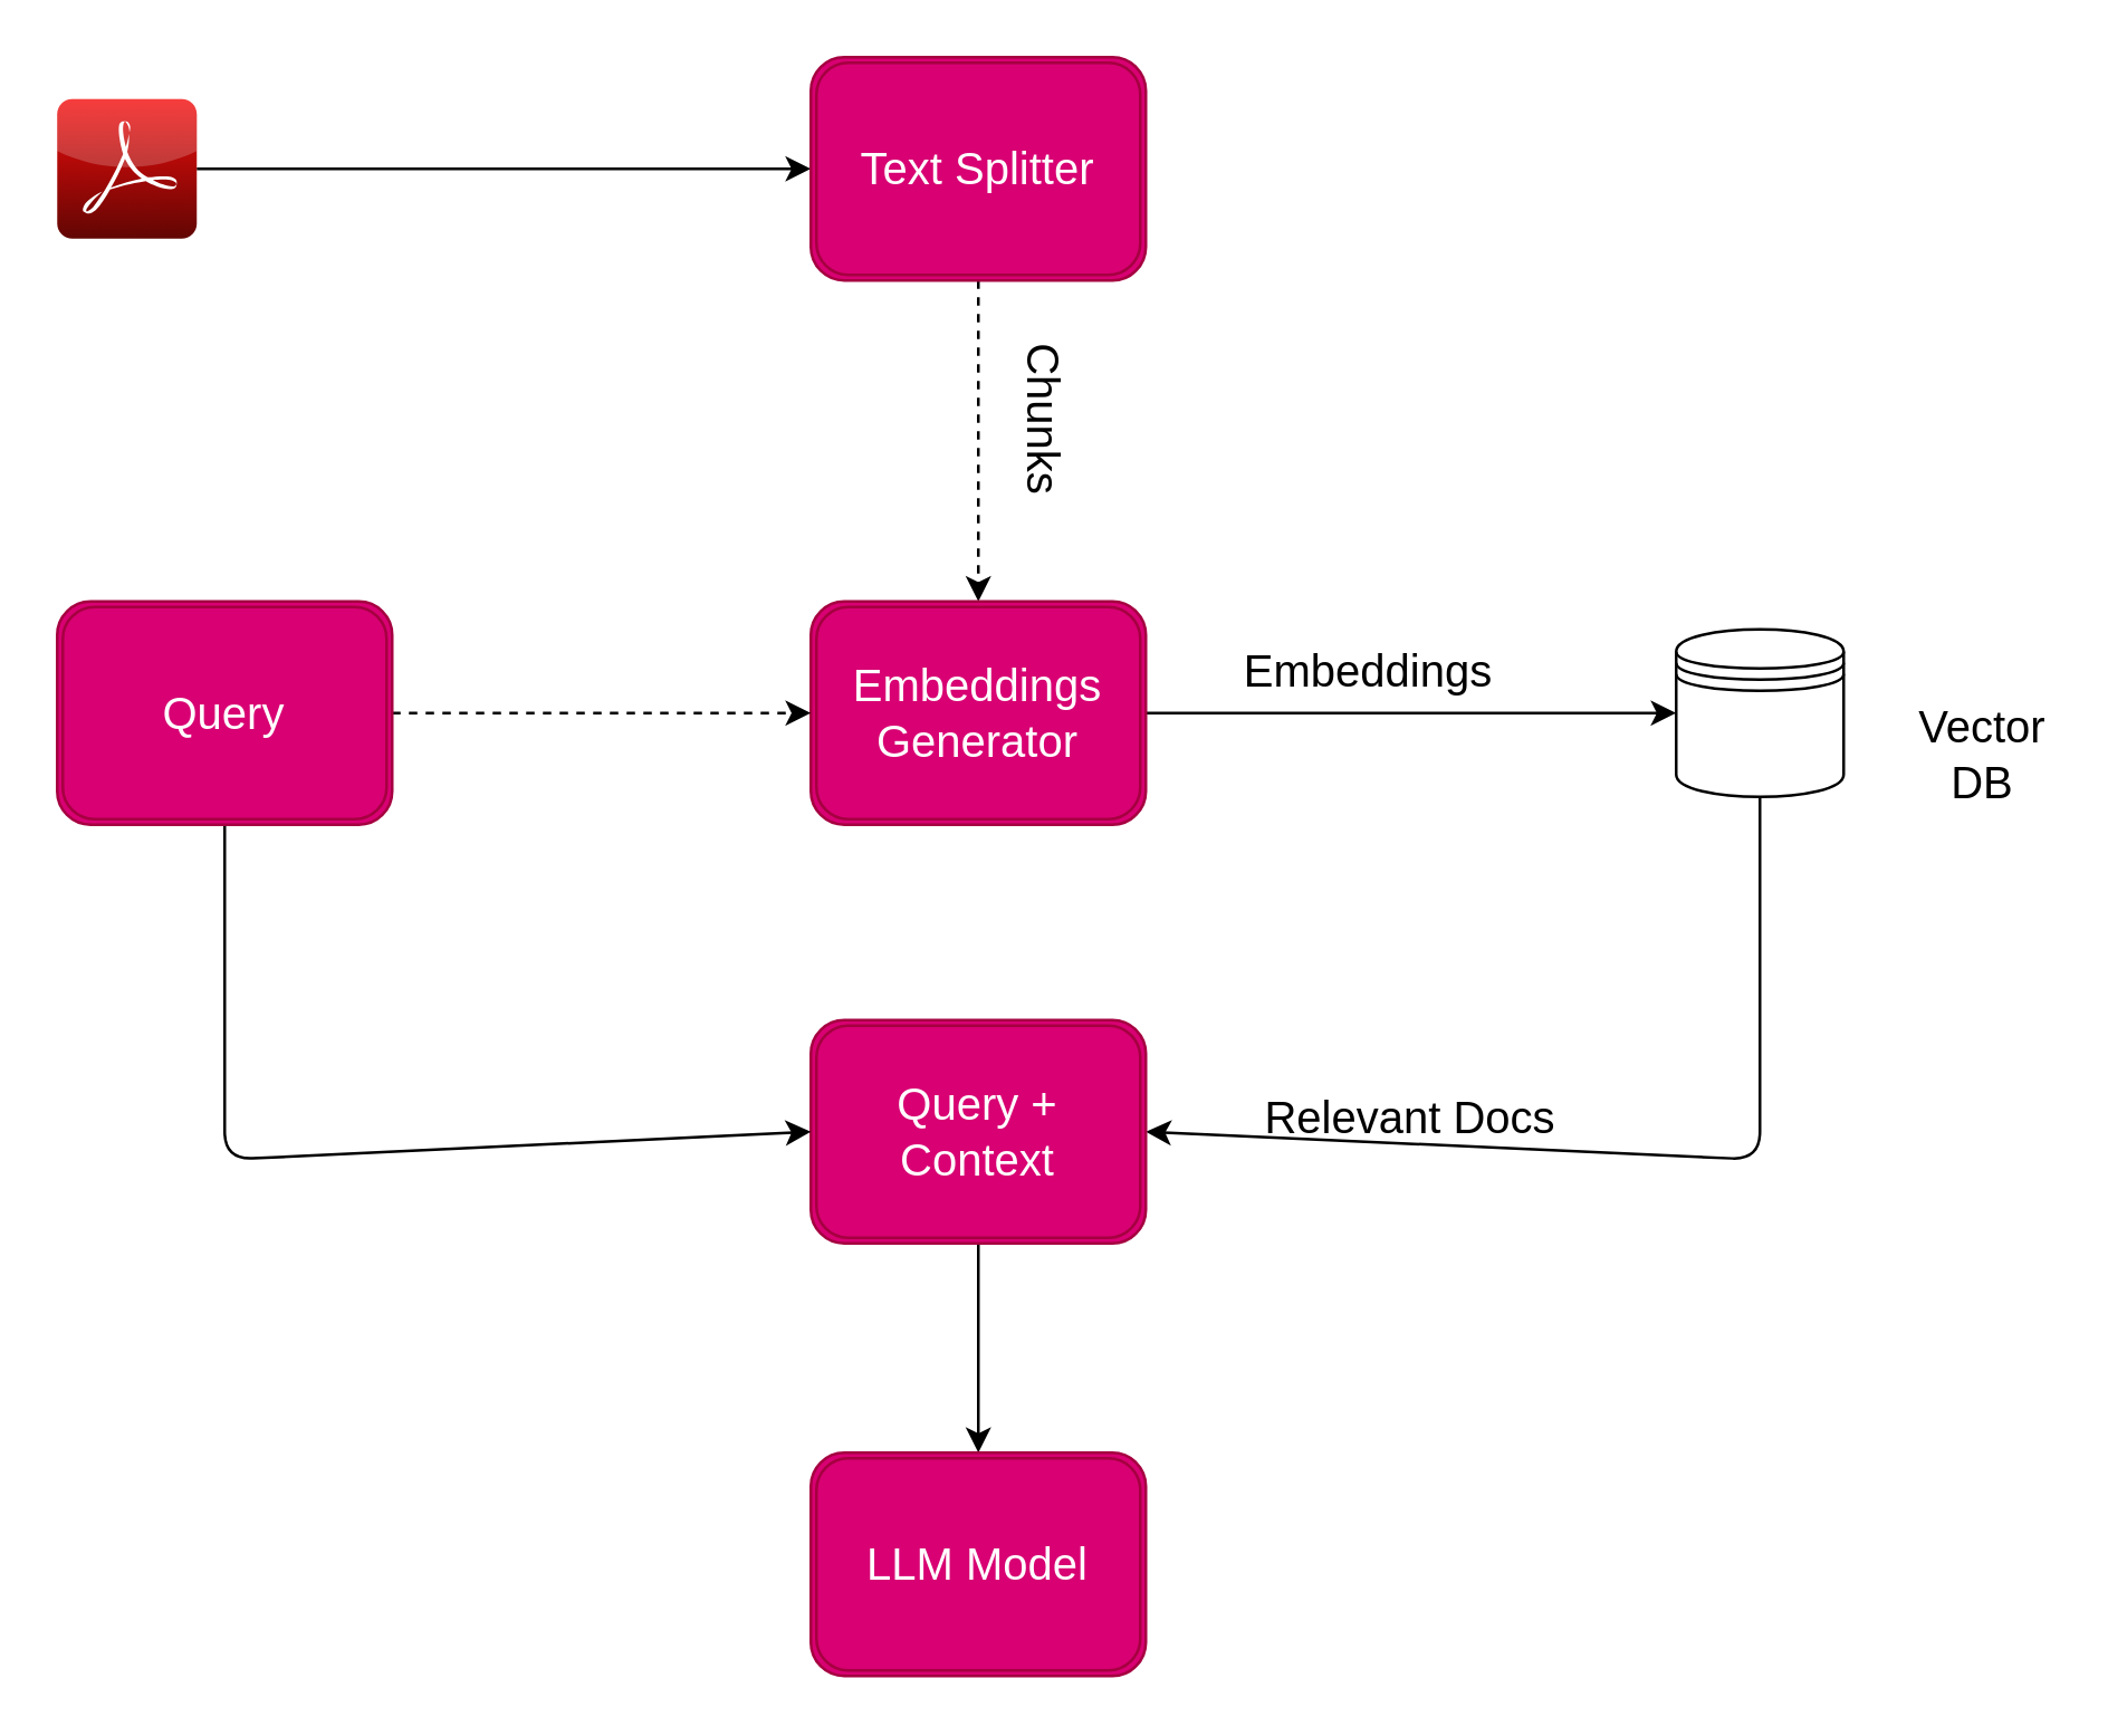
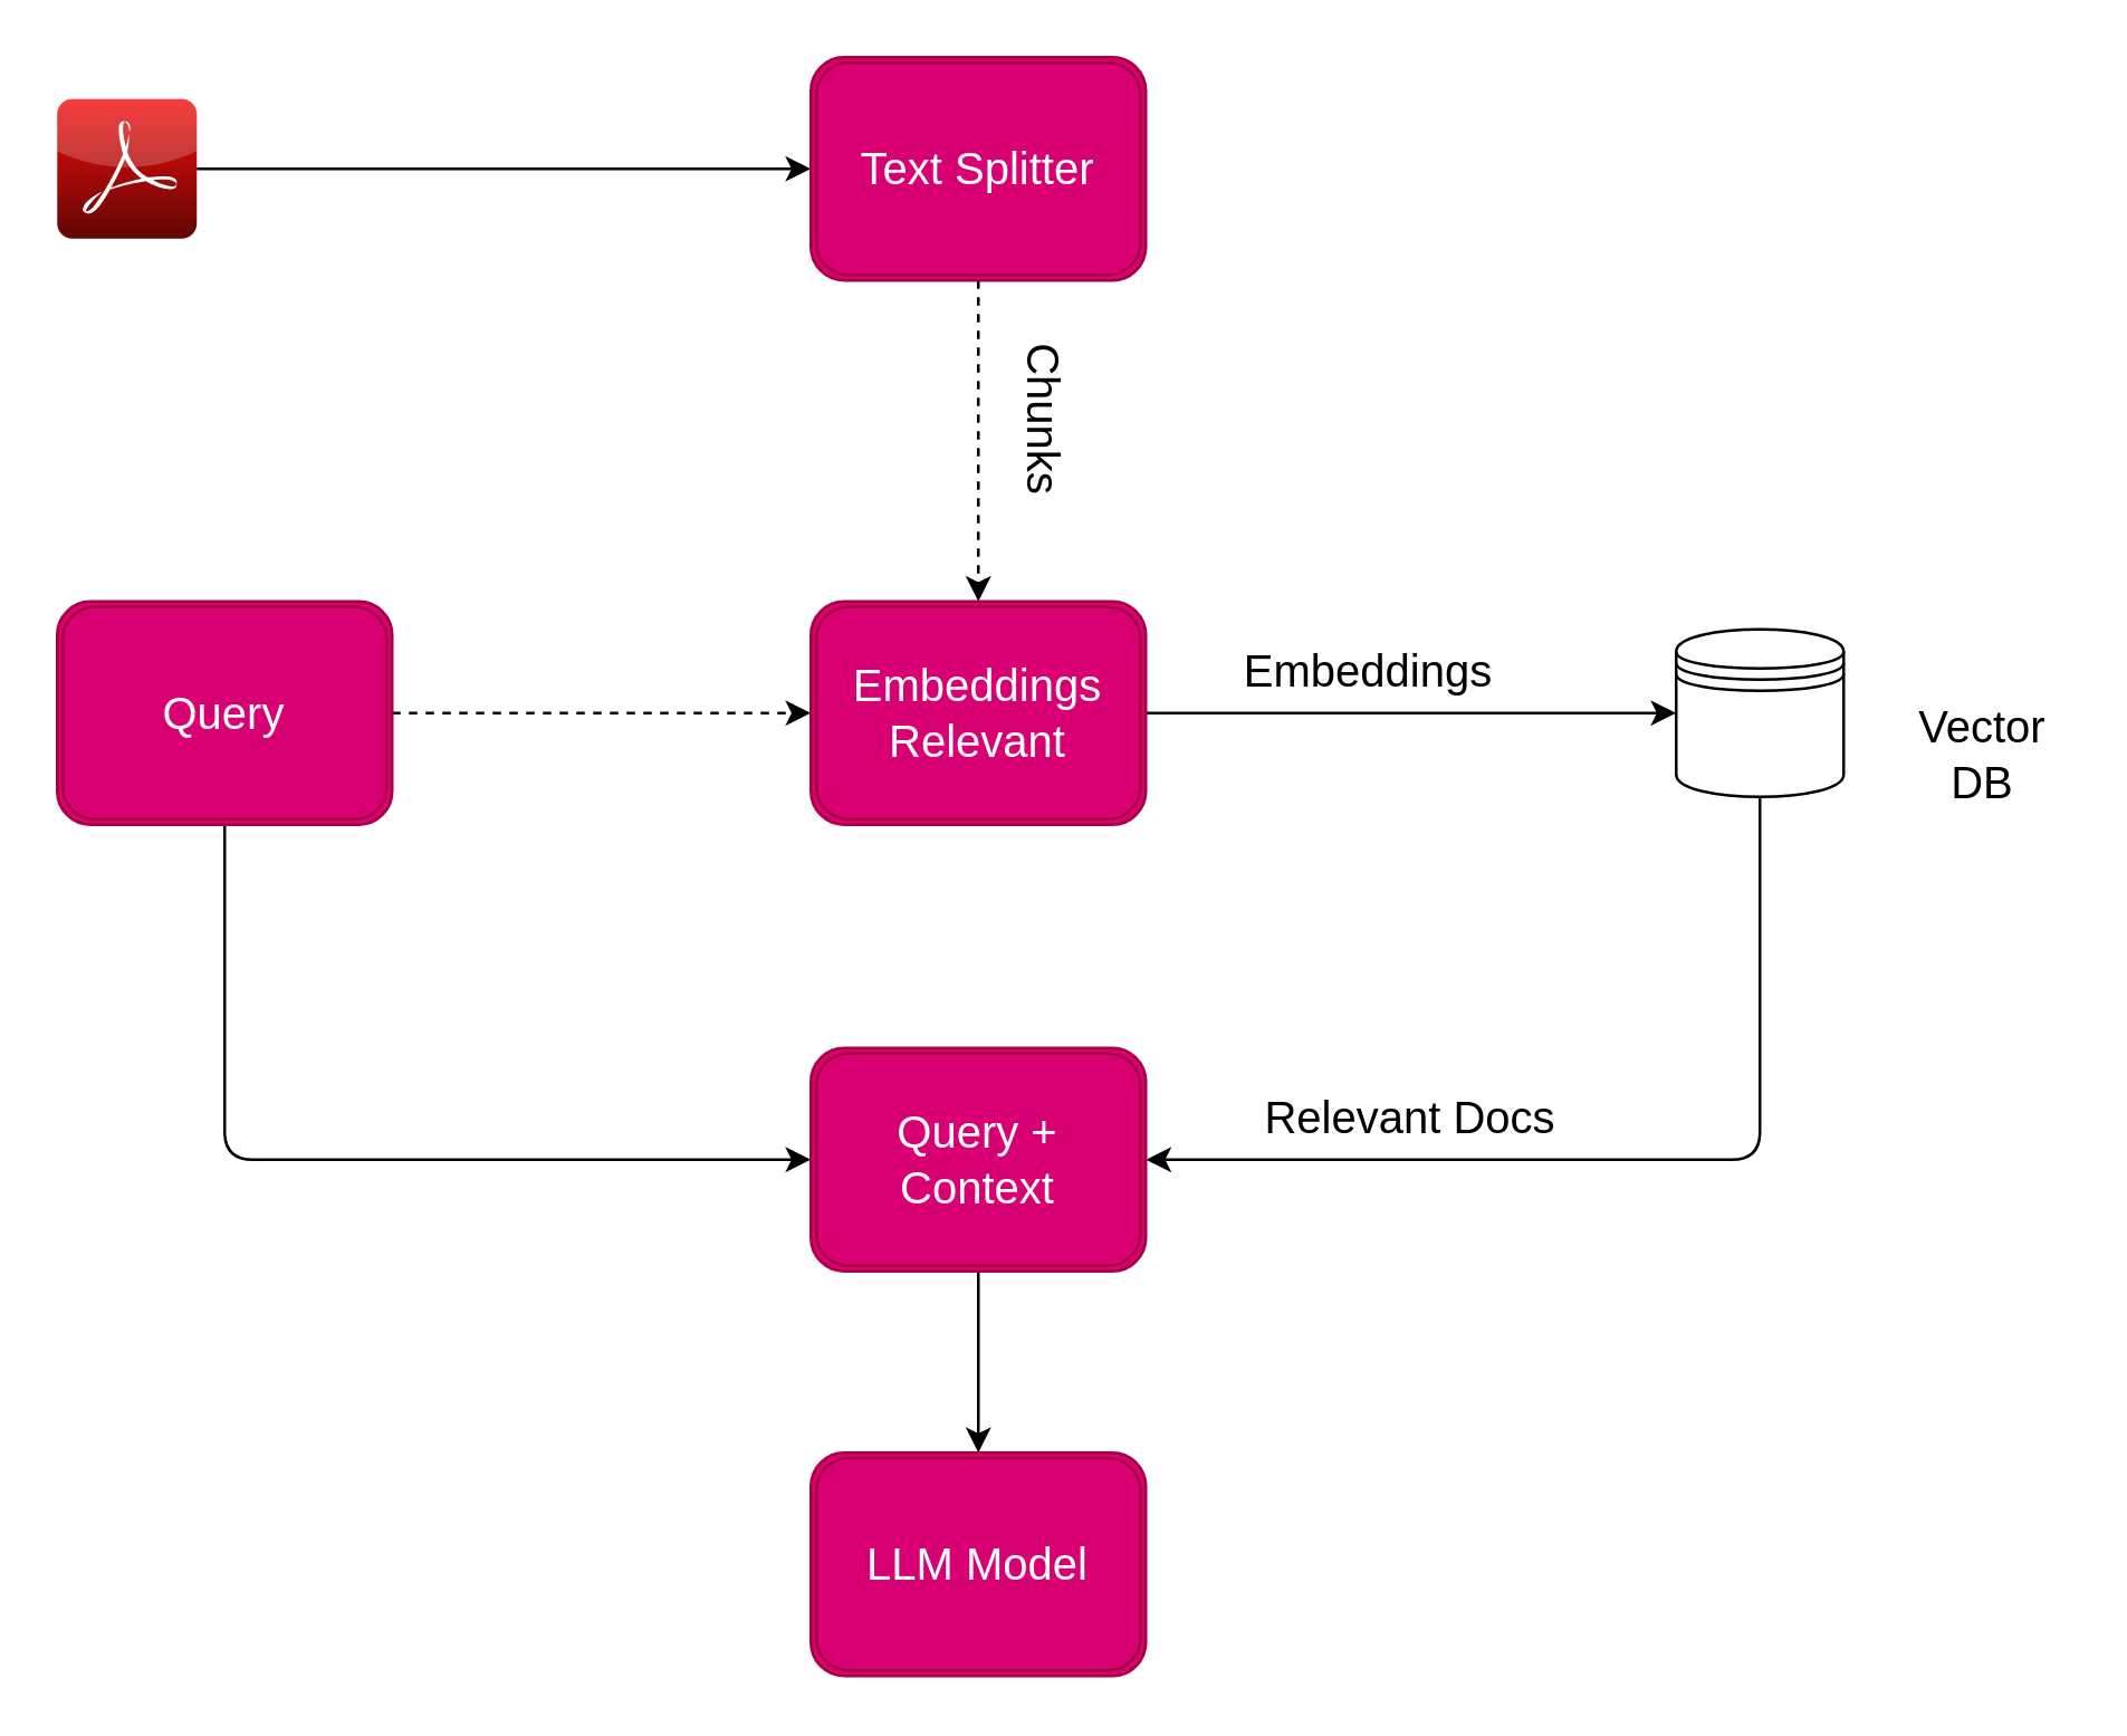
- <mxCell id="7" value="&lt;font style=&quot;font-size: 16px;&quot;&gt;Embeddings Generator&lt;/font&gt;" style="shape=ext;double=1;rounded=1;whiteSpace=wrap;html=1;fillColor=#d80073;fontColor=#ffffff;strokeColor=#A50040;" vertex="1" parent="1"><mxGeometry x="290" y="215" width="120" height="80" as="geometry" /></mxCell>
+ <mxCell id="7" value="&lt;font style=&quot;font-size: 16px;&quot;&gt;Embeddings Relevant&lt;/font&gt;" style="shape=ext;double=1;rounded=1;whiteSpace=wrap;html=1;fillColor=#d80073;fontColor=#ffffff;strokeColor=#A50040;" vertex="1" parent="1"><mxGeometry x="290" y="215" width="120" height="80" as="geometry" /></mxCell>
- <mxCell id="13" value="&lt;font style=&quot;font-size: 16px;&quot;&gt;Query + Context&lt;/font&gt;" style="shape=ext;double=1;rounded=1;whiteSpace=wrap;html=1;fillColor=#d80073;fontColor=#ffffff;strokeColor=#A50040;" vertex="1" parent="1"><mxGeometry x="290" y="365" width="120" height="80" as="geometry" /></mxCell>
+ <mxCell id="13" value="&lt;font style=&quot;font-size: 16px;&quot;&gt;Query + Context&lt;/font&gt;" style="shape=ext;double=1;rounded=1;whiteSpace=wrap;html=1;fillColor=#d80073;fontColor=#ffffff;strokeColor=#A50040;" vertex="1" parent="1"><mxGeometry x="290" y="375" width="120" height="80" as="geometry" /></mxCell>
